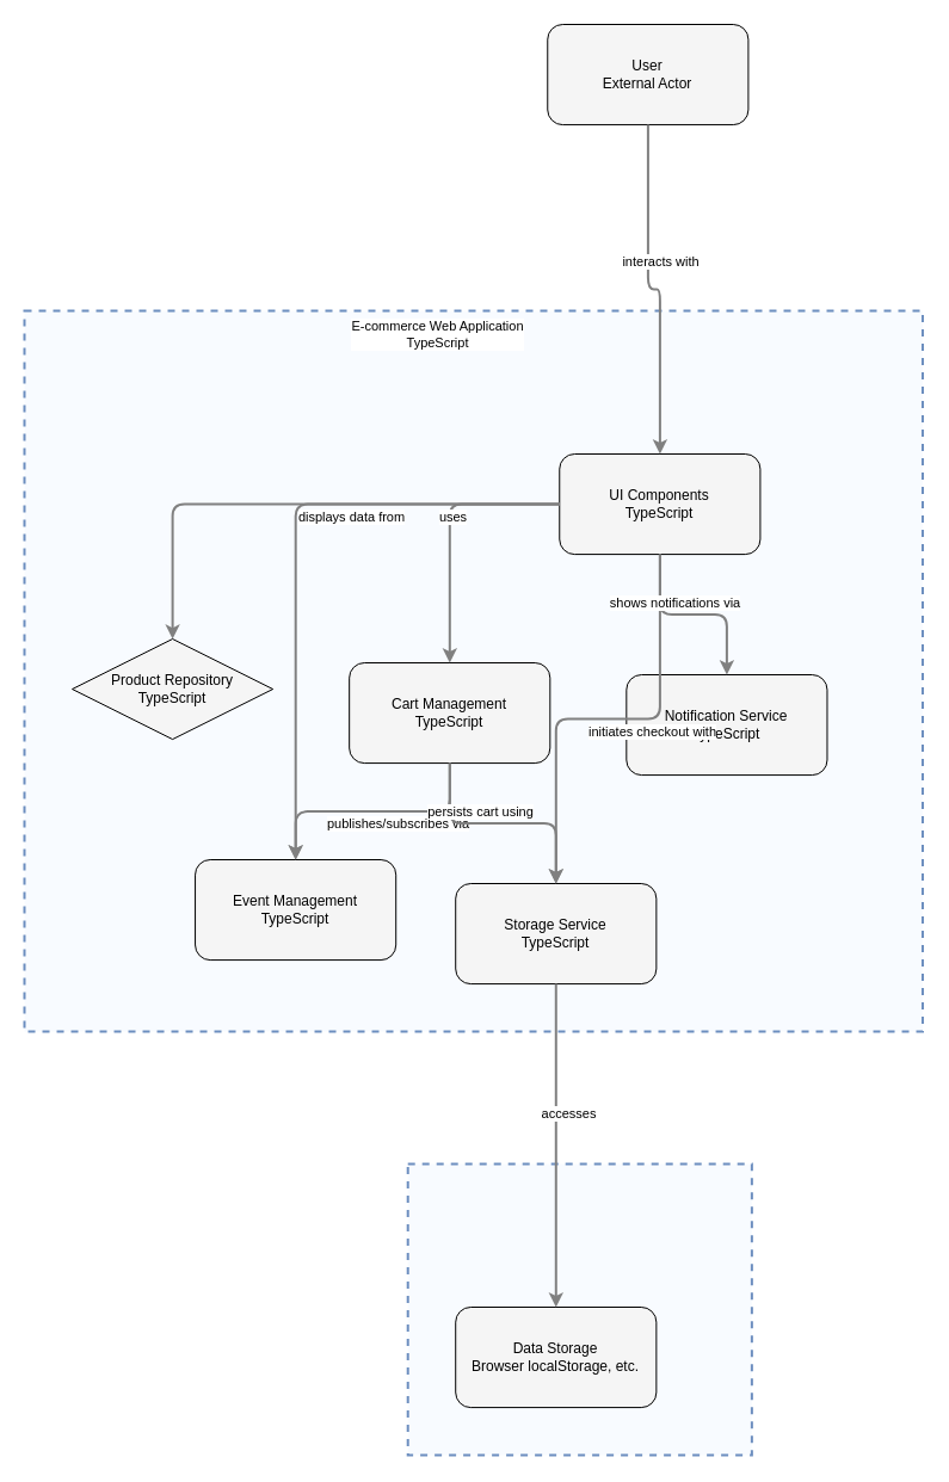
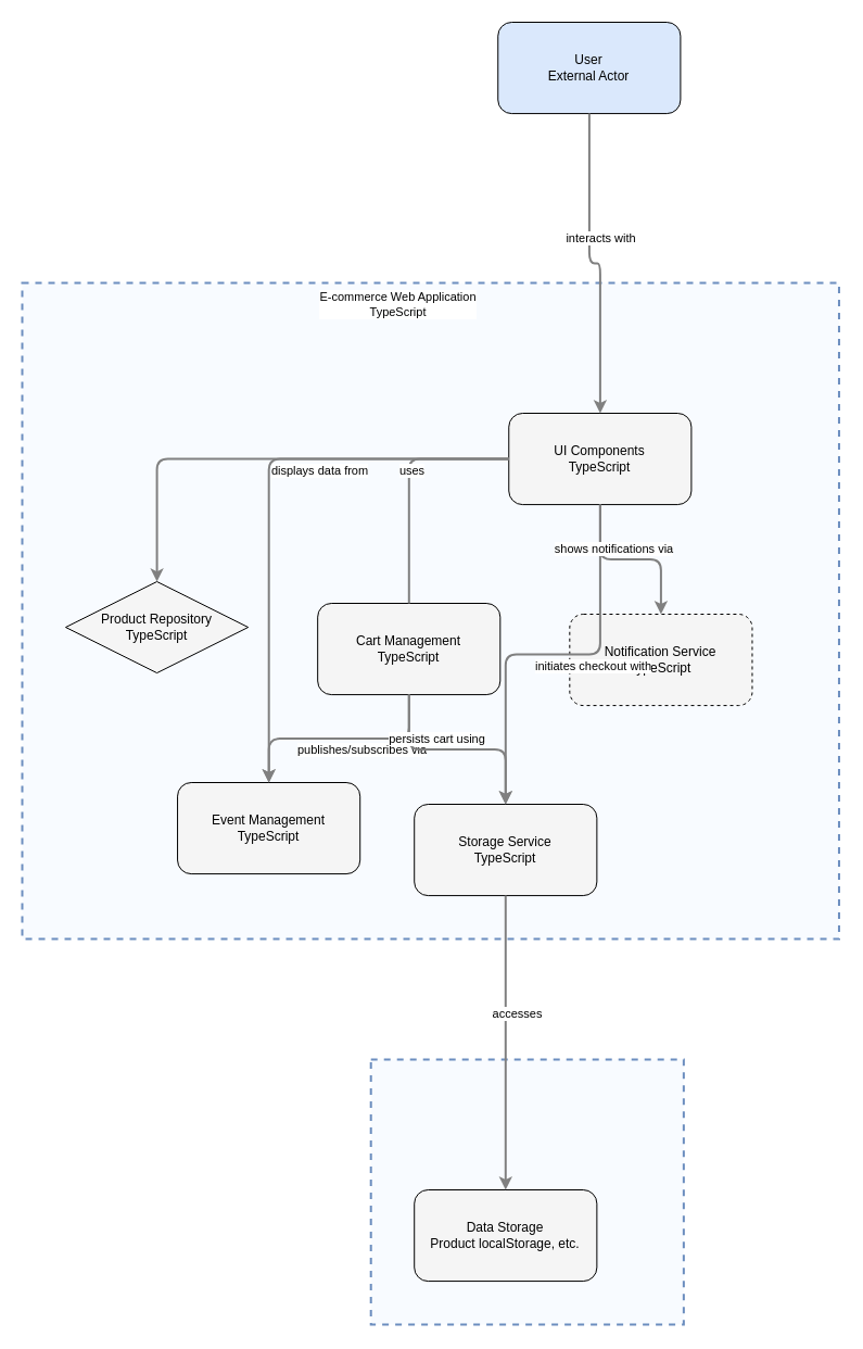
- <mxCell id="12" value="User&lt;br&gt;External Actor" style="rounded=1;whiteSpace=wrap;html=1;fillColor=#f5f5f5" parent="1" vertex="1"><mxGeometry x="458.263" y="20" width="168.158" height="84.079" as="geometry" /></mxCell>
+ <mxCell id="12" value="User&lt;br&gt;External Actor" style="rounded=1;whiteSpace=wrap;html=1;fillColor=#dae8fc;" parent="1" vertex="1"><mxGeometry x="458.263" y="20" width="168.158" height="84.079" as="geometry" /></mxCell>
- <mxCell id="15" style="edgeStyle=orthogonalEdgeStyle;rounded=1;orthogonalLoop=1;jettySize=auto;html=1;strokeColor=#808080;strokeWidth=2;jumpStyle=arc;jumpSize=10;spacing=15;labelBackgroundColor=white;labelBorderColor=none" parent="1" source="5" target="6" edge="1"><mxGeometry relative="1" as="geometry" /></mxCell>
+ <mxCell id="15" style="edgeStyle=orthogonalEdgeStyle;rounded=1;orthogonalLoop=1;jettySize=auto;html=1;strokeColor=#808080;strokeWidth=2;jumpStyle=arc;jumpSize=10;spacing=15;labelBackgroundColor=white;labelBorderColor=none;endArrow=none;" parent="1" source="5" target="6" edge="1"><mxGeometry relative="1" as="geometry" /></mxCell>
- <mxCell id="9" value="Notification Service&lt;br&gt;TypeScript" style="rounded=1;whiteSpace=wrap;html=1;fillColor=#f5f5f5" parent="4" vertex="1"><mxGeometry x="504.316" y="305" width="168.158" height="84.079" as="geometry" /></mxCell>
+ <mxCell id="9" value="Notification Service&lt;br&gt;TypeScript" style="rounded=1;whiteSpace=wrap;html=1;fillColor=#f5f5f5;dashed=1;" parent="4" vertex="1"><mxGeometry x="504.316" y="305" width="168.158" height="84.079" as="geometry" /></mxCell>
- <mxCell id="3" value="Data Storage&lt;br&gt;Browser localStorage, etc." style="rounded=1;whiteSpace=wrap;html=1;fillColor=#f5f5f5" parent="2" vertex="1"><mxGeometry x="40" y="120" width="168.158" height="84.079" as="geometry" /></mxCell>
+ <mxCell id="3" value="Data Storage&lt;br&gt;Product localStorage, etc." style="rounded=1;whiteSpace=wrap;html=1;fillColor=#f5f5f5" parent="2" vertex="1"><mxGeometry x="40" y="120" width="168.158" height="84.079" as="geometry" /></mxCell>
